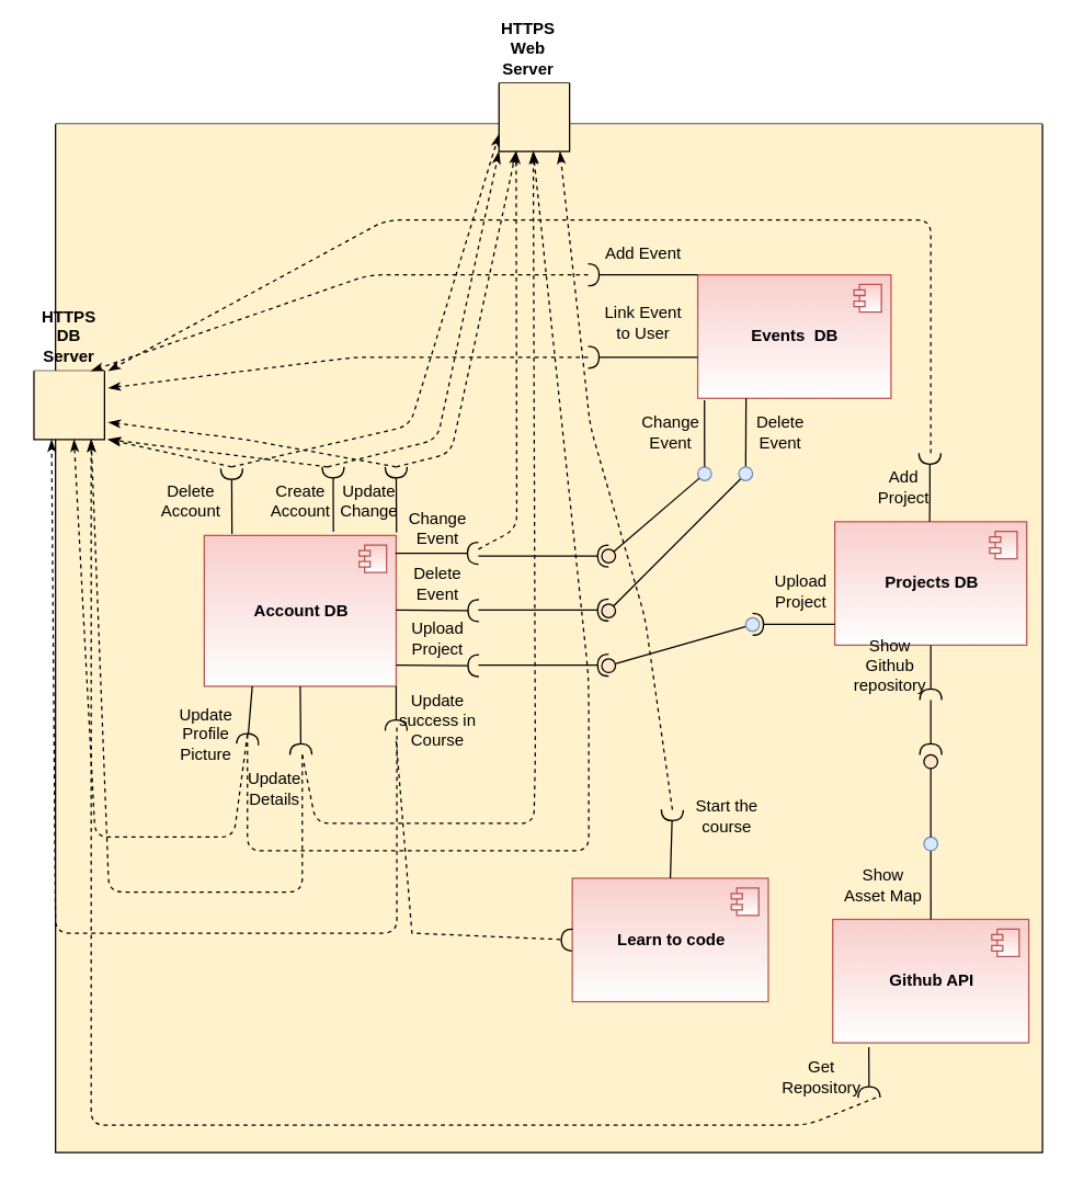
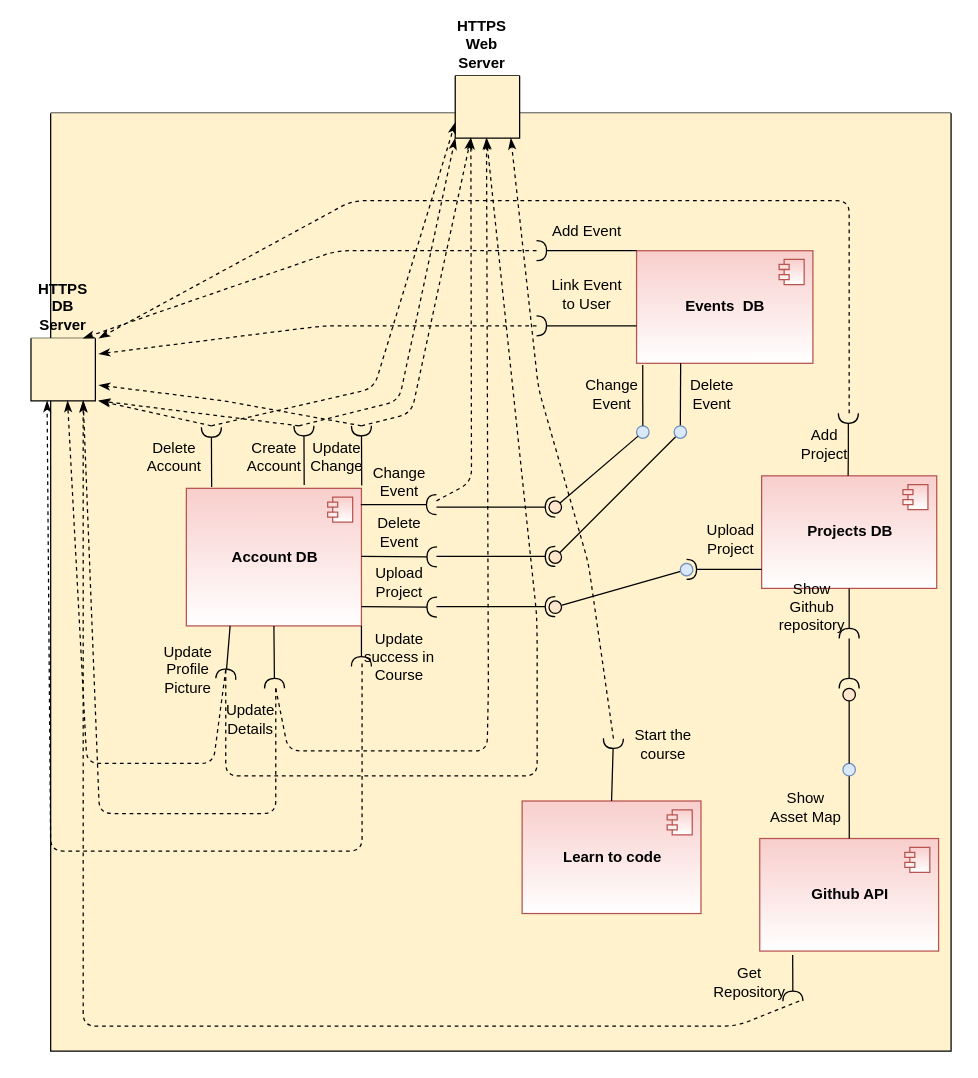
- <mxCell id="13" value="" style="endArrow=halfCircle;html=1;endFill=0;dashed=1;entryX=0;entryY=0.5;entryDx=0;entryDy=0;rounded=0;exitX=0;exitY=1;exitDx=0;exitDy=0;" edge="1" parent="2" source="11" target="8"><mxGeometry width="50" height="50" relative="1" as="geometry"><mxPoint x="386" y="1040" as="sourcePoint" /><mxPoint x="304" y="560.0" as="targetPoint" /><Array as="points"><mxPoint x="260" y="590" /></Array></mxGeometry></mxCell>
